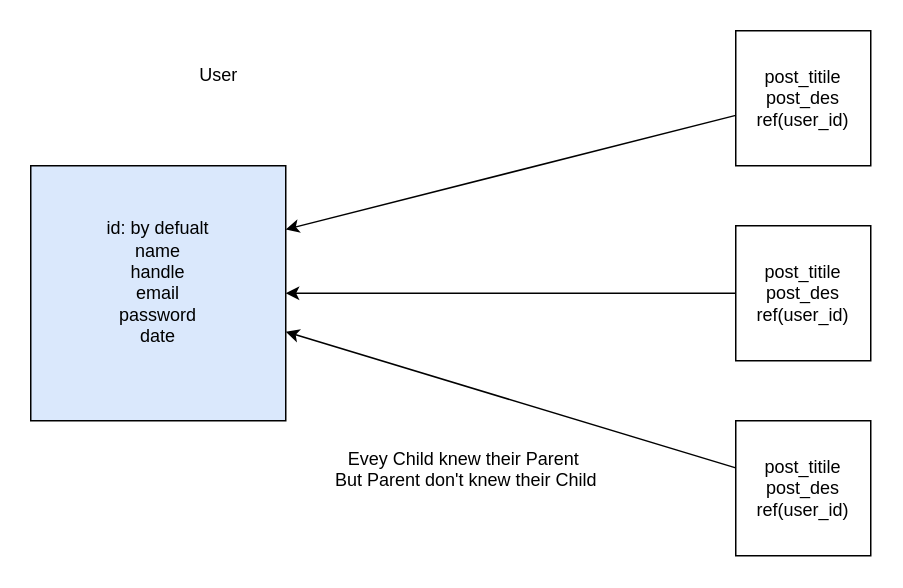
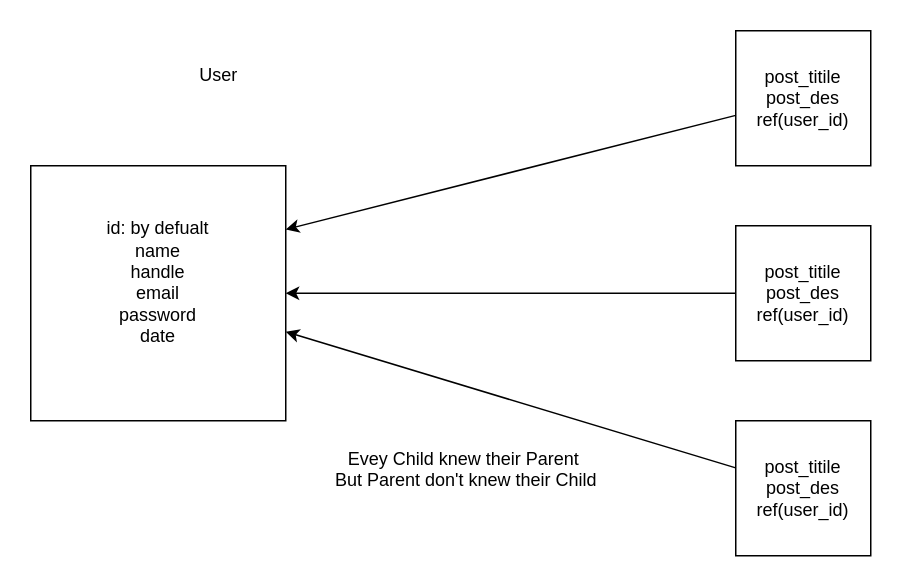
- <mxCell id="2" value="id: by defualt&lt;div&gt;name&lt;/div&gt;&lt;div&gt;handle&lt;/div&gt;&lt;div&gt;email&lt;/div&gt;&lt;div&gt;password&lt;/div&gt;&lt;div&gt;date&lt;/div&gt;&lt;div&gt;&lt;br&gt;&lt;/div&gt;" style="whiteSpace=wrap;html=1;aspect=fixed;fillColor=#dae8fc;" vertex="1" parent="1"><mxGeometry x="20" y="110" width="170" height="170" as="geometry" /></mxCell>
+ <mxCell id="2" value="id: by defualt&lt;div&gt;name&lt;/div&gt;&lt;div&gt;handle&lt;/div&gt;&lt;div&gt;email&lt;/div&gt;&lt;div&gt;password&lt;/div&gt;&lt;div&gt;date&lt;/div&gt;&lt;div&gt;&lt;br&gt;&lt;/div&gt;" style="whiteSpace=wrap;html=1;aspect=fixed;" vertex="1" parent="1"><mxGeometry x="20" y="110" width="170" height="170" as="geometry" /></mxCell>
